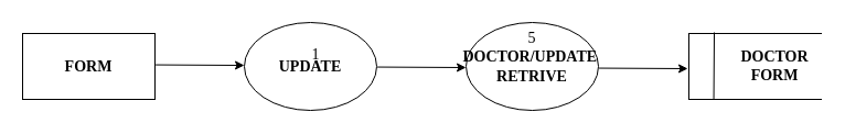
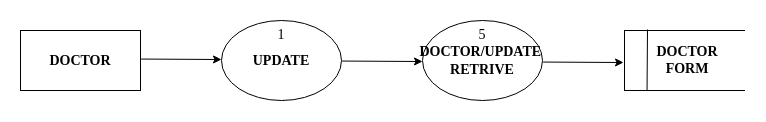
- <mxCell id="12" value="1" style="text;html=1;strokeColor=none;fillColor=none;align=center;verticalAlign=middle;whiteSpace=wrap;rounded=0;fontSize=14;fontFamily=Times New Roman;" vertex="1" parent="1"><mxGeometry x="256" y="35" width="60" height="30" as="geometry" /></mxCell>
+ <mxCell id="12" value="1" style="text;html=1;strokeColor=none;fillColor=none;align=center;verticalAlign=middle;whiteSpace=wrap;rounded=0;fontSize=14;fontFamily=Times New Roman;" vertex="1" parent="1"><mxGeometry x="251" y="20" width="60" height="30" as="geometry" /></mxCell>
- <mxCell id="2" value="&lt;font face=&quot;Times New Roman&quot;&gt;&lt;b&gt;FORM&lt;/b&gt;&lt;/font&gt;" style="rounded=0;whiteSpace=wrap;html=1;fontSize=14;" vertex="1" parent="1"><mxGeometry x="20" y="30" width="120" height="60" as="geometry" /></mxCell>
+ <mxCell id="2" value="&lt;font face=&quot;Times New Roman&quot;&gt;&lt;b&gt;DOCTOR&lt;/b&gt;&lt;/font&gt;" style="rounded=0;whiteSpace=wrap;html=1;fontSize=14;" vertex="1" parent="1"><mxGeometry x="20" y="30" width="120" height="60" as="geometry" /></mxCell>
- <mxCell id="10" value="&lt;b&gt;DOCTOR FORM&lt;/b&gt;" style="text;html=1;strokeColor=none;fillColor=none;align=center;verticalAlign=middle;whiteSpace=wrap;rounded=0;fontSize=14;fontFamily=Times New Roman;" vertex="1" parent="1"><mxGeometry x="672" y="45" width="60" height="30" as="geometry" /></mxCell>
+ <mxCell id="10" value="&lt;b&gt;DOCTOR FORM&lt;/b&gt;" style="text;html=1;strokeColor=none;fillColor=none;align=center;verticalAlign=middle;whiteSpace=wrap;rounded=0;fontSize=14;fontFamily=Times New Roman;" vertex="1" parent="1"><mxGeometry x="657" y="45" width="60" height="30" as="geometry" /></mxCell>
